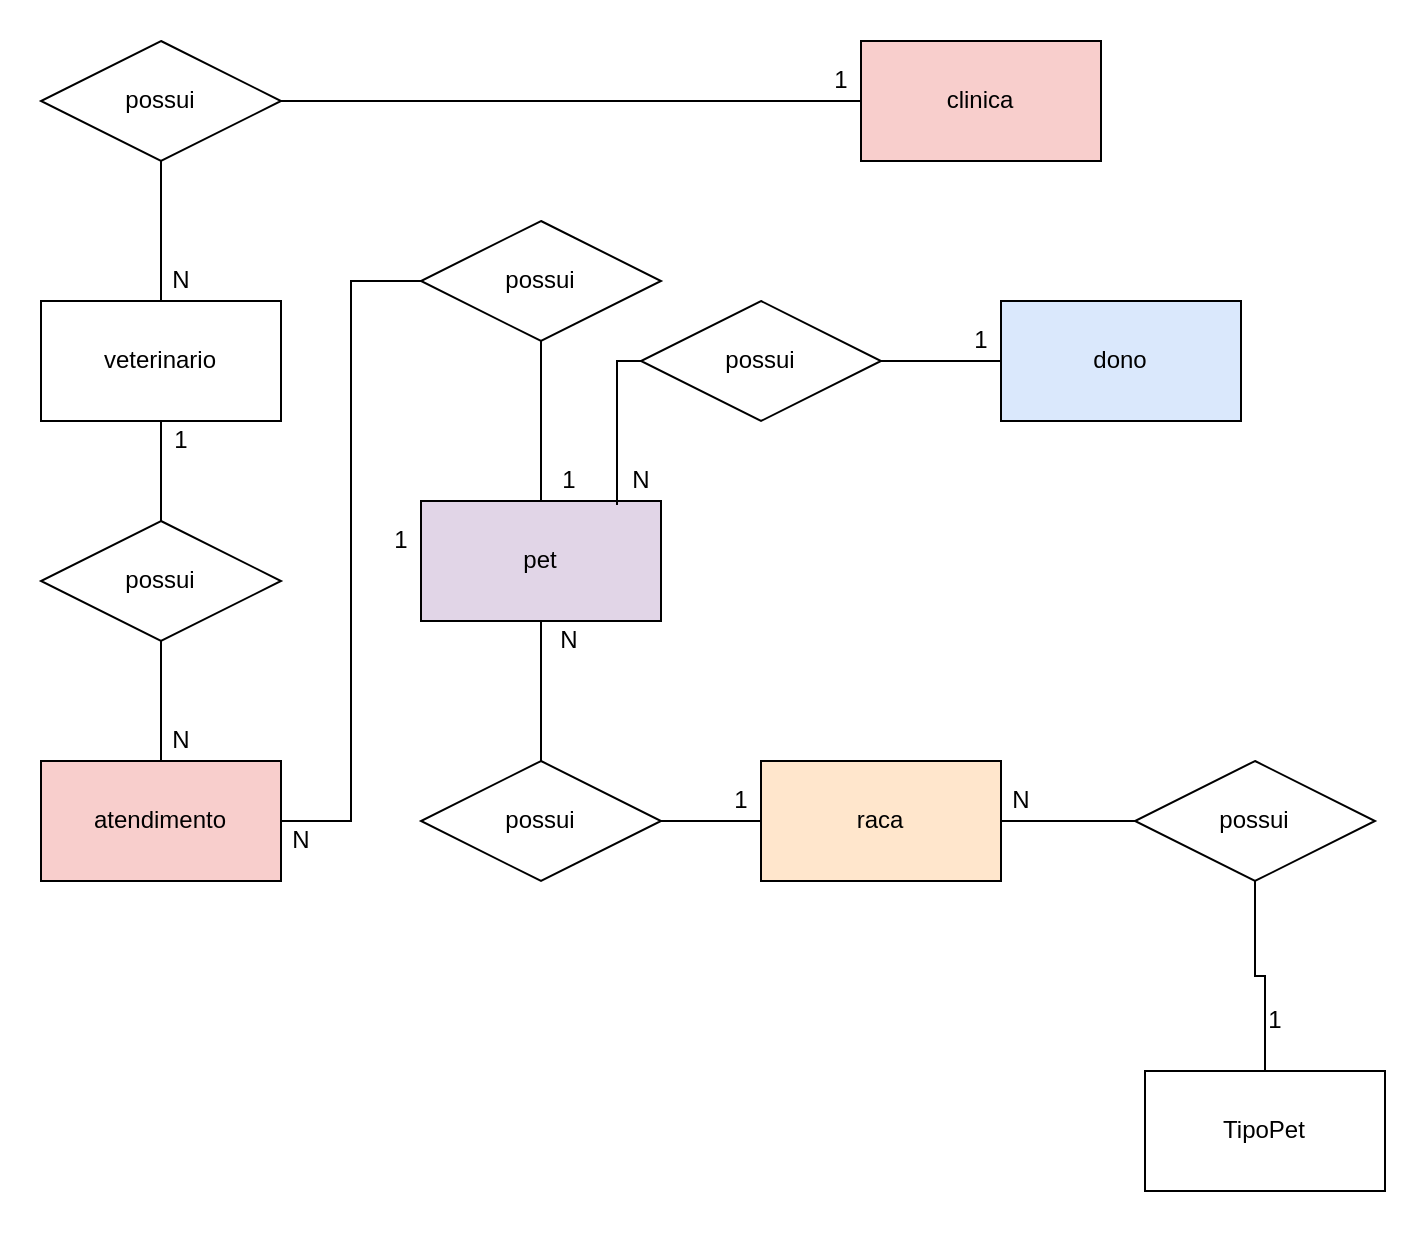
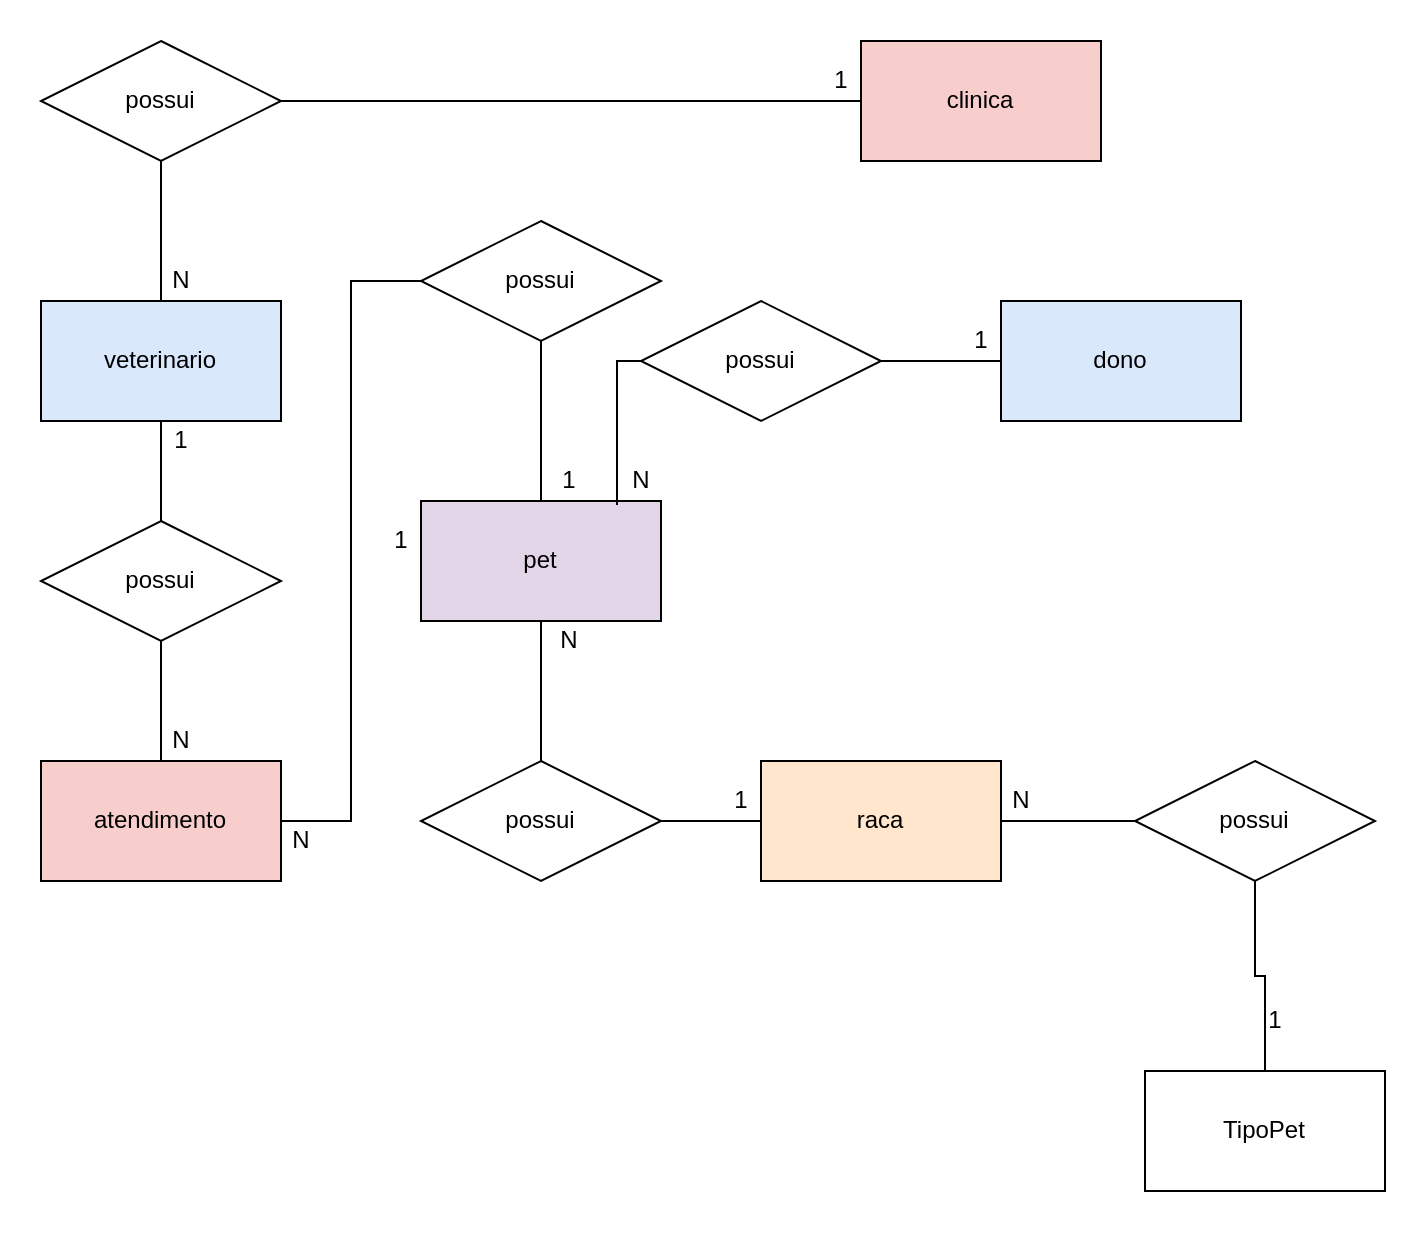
- <mxCell id="28" value="veterinario" style="rounded=0;whiteSpace=wrap;html=1;" parent="1" vertex="1"><mxGeometry x="20" y="150" width="120" height="60" as="geometry" /></mxCell>
+ <mxCell id="28" value="veterinario" style="rounded=0;whiteSpace=wrap;html=1;fillColor=#dae8fc;" parent="1" vertex="1"><mxGeometry x="20" y="150" width="120" height="60" as="geometry" /></mxCell>
